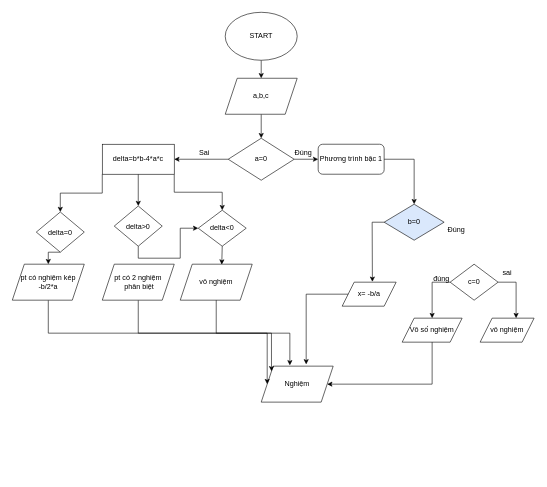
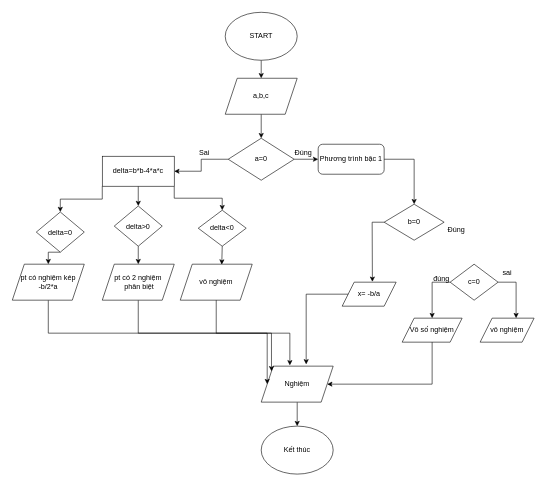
- <mxCell id="31" value="delta=b*b-4*a*c" style="rounded=0;whiteSpace=wrap;html=1;" vertex="1" parent="1"><mxGeometry x="170" y="240" width="120" height="50" as="geometry" /></mxCell>
+ <mxCell id="31" value="delta=b*b-4*a*c" style="rounded=0;whiteSpace=wrap;html=1;" vertex="1" parent="1"><mxGeometry x="170" y="260" width="120" height="50" as="geometry" /></mxCell>
- <mxCell id="10" value="b=0" style="rhombus;whiteSpace=wrap;html=1;fillColor=#dae8fc;" vertex="1" parent="1"><mxGeometry x="640" y="340" width="100" height="60" as="geometry" /></mxCell>
+ <mxCell id="10" value="b=0" style="rhombus;whiteSpace=wrap;html=1;" vertex="1" parent="1"><mxGeometry x="640" y="340" width="100" height="60" as="geometry" /></mxCell>
- <mxCell id="35" style="edgeStyle=orthogonalEdgeStyle;rounded=0;orthogonalLoop=1;jettySize=auto;html=1;exitX=0.5;exitY=1;exitDx=0;exitDy=0;" edge="1" parent="1" source="36" target="37"><mxGeometry relative="1" as="geometry" /></mxCell>
+ <mxCell id="35" style="edgeStyle=orthogonalEdgeStyle;rounded=0;orthogonalLoop=1;jettySize=auto;html=1;exitX=0.5;exitY=1;exitDx=0;exitDy=0;entryX=0.5;entryY=0;entryDx=0;entryDy=0;" edge="1" parent="1" source="36" target="41"><mxGeometry relative="1" as="geometry" /></mxCell>
+ <mxCell id="23" style="edgeStyle=orthogonalEdgeStyle;rounded=0;orthogonalLoop=1;jettySize=auto;html=1;exitX=0.5;exitY=1;exitDx=0;exitDy=0;entryX=0.5;entryY=0;entryDx=0;entryDy=0;" edge="1" parent="1" source="24" target="45"><mxGeometry relative="1" as="geometry" /></mxCell>
+ <mxCell id="45" value="Kết thúc" style="ellipse;whiteSpace=wrap;html=1;" vertex="1" parent="1"><mxGeometry x="435" y="710" width="120" height="80" as="geometry" /></mxCell>
